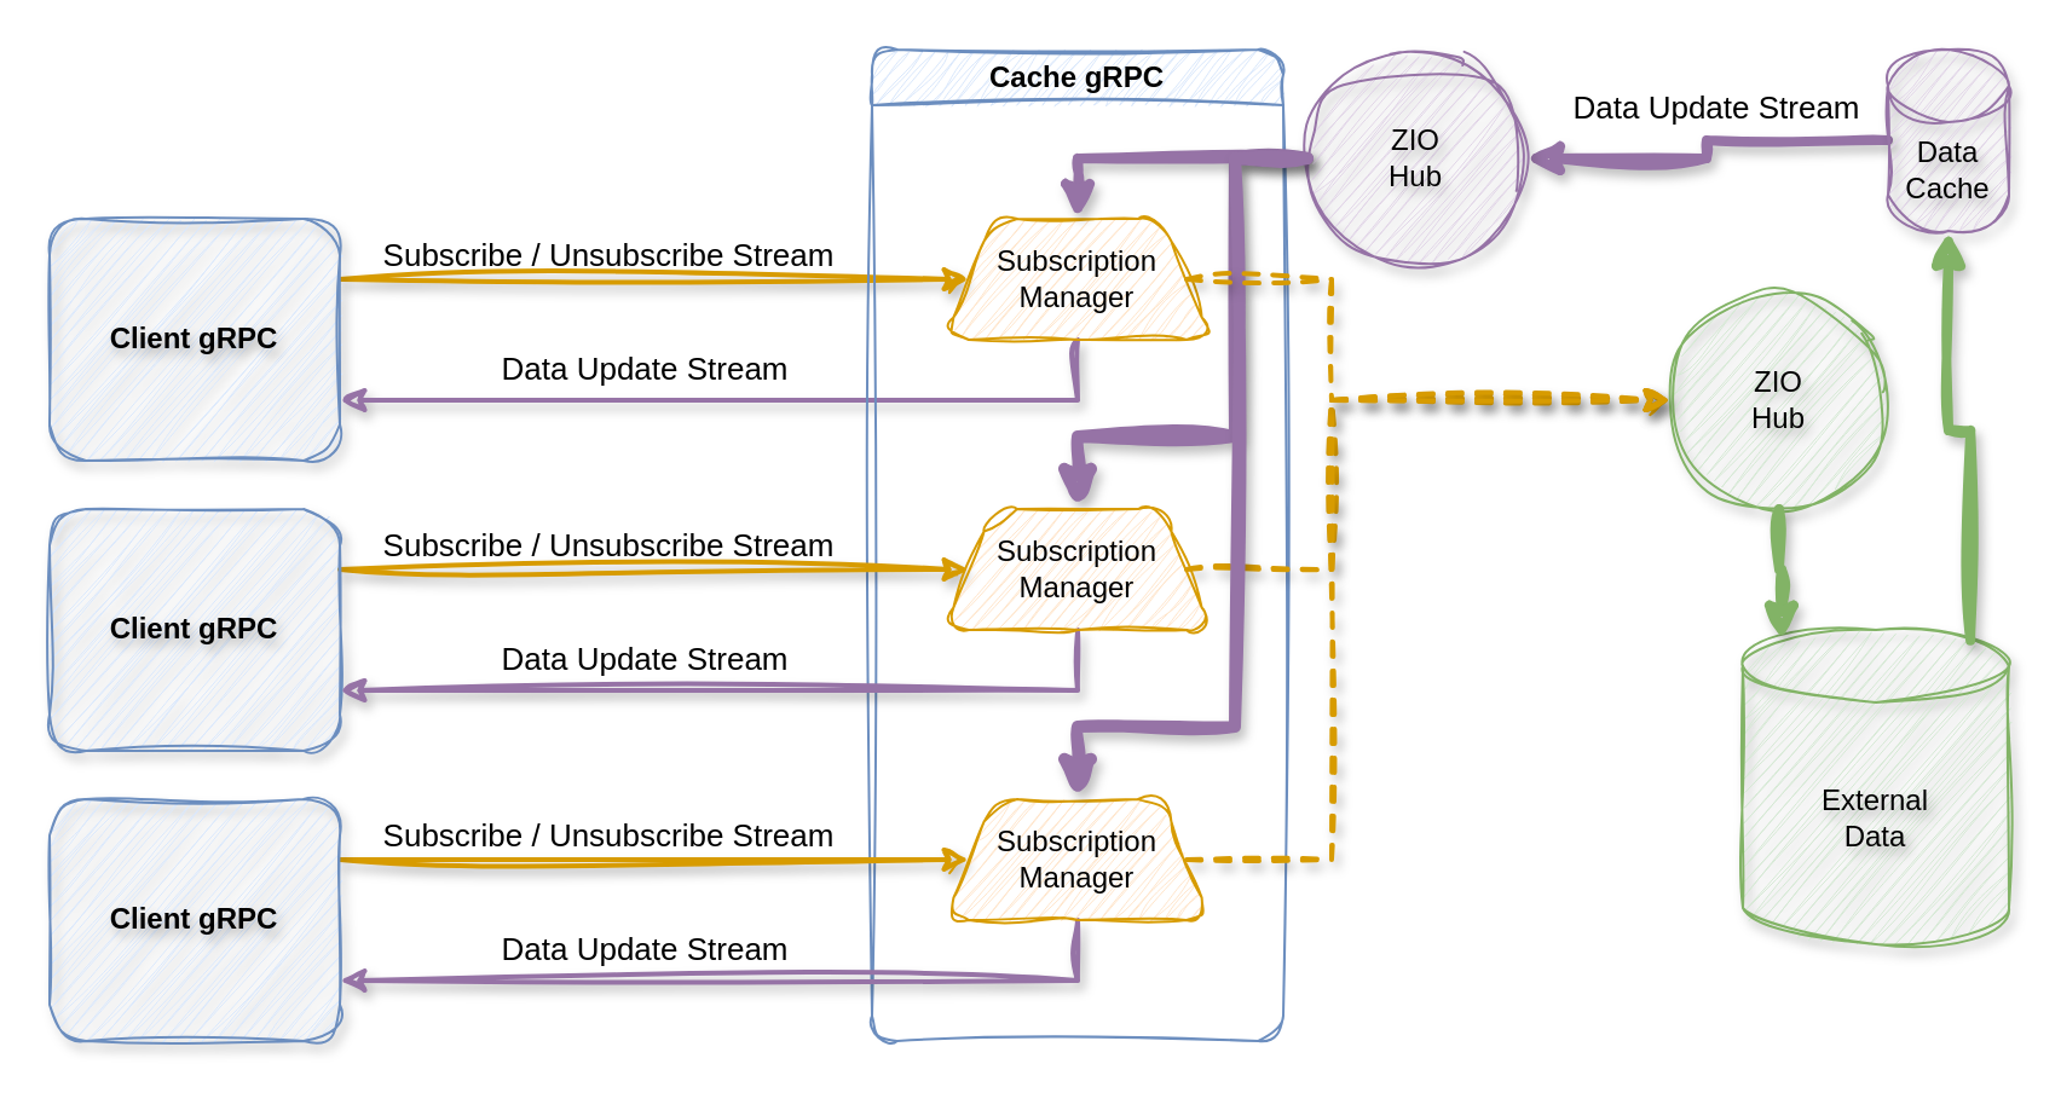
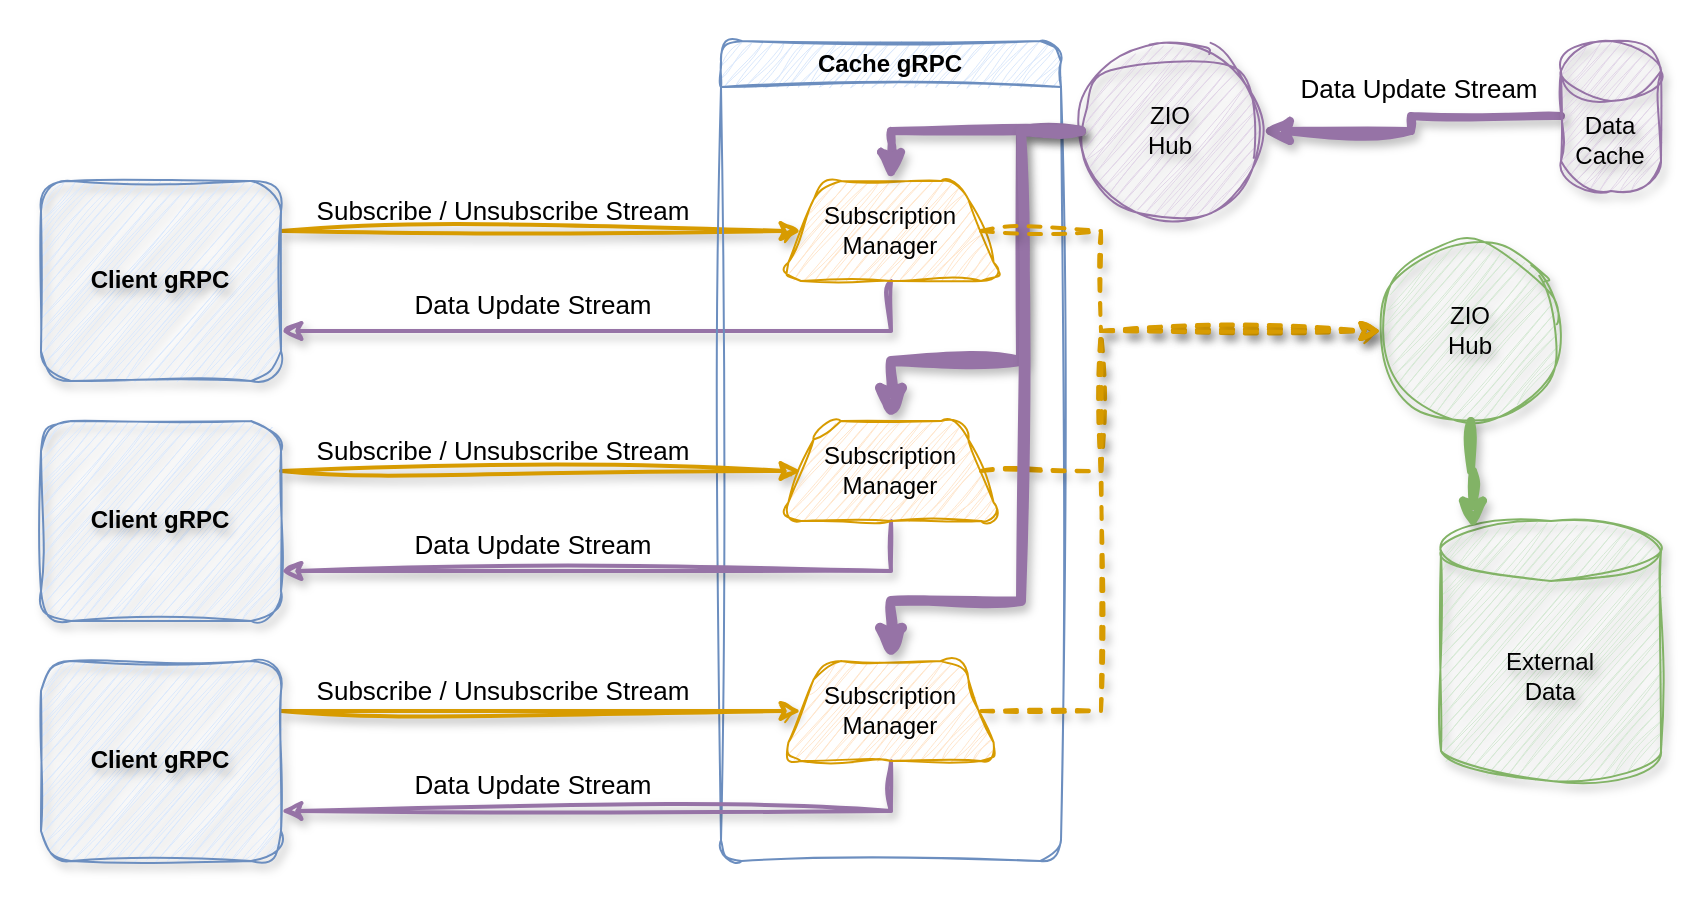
- <mxCell id="32" style="edgeStyle=orthogonalEdgeStyle;rounded=0;orthogonalLoop=1;jettySize=auto;html=1;exitX=0.855;exitY=0;exitDx=0;exitDy=4.35;exitPerimeter=0;entryX=0.5;entryY=1;entryDx=0;entryDy=0;entryPerimeter=0;fillColor=#d5e8d4;strokeColor=#82b366;sketch=1;curveFitting=1;jiggle=2;shadow=1;textShadow=1;strokeWidth=4;" edge="1" parent="1" source="30" target="11"><mxGeometry relative="1" as="geometry" /></mxCell>
